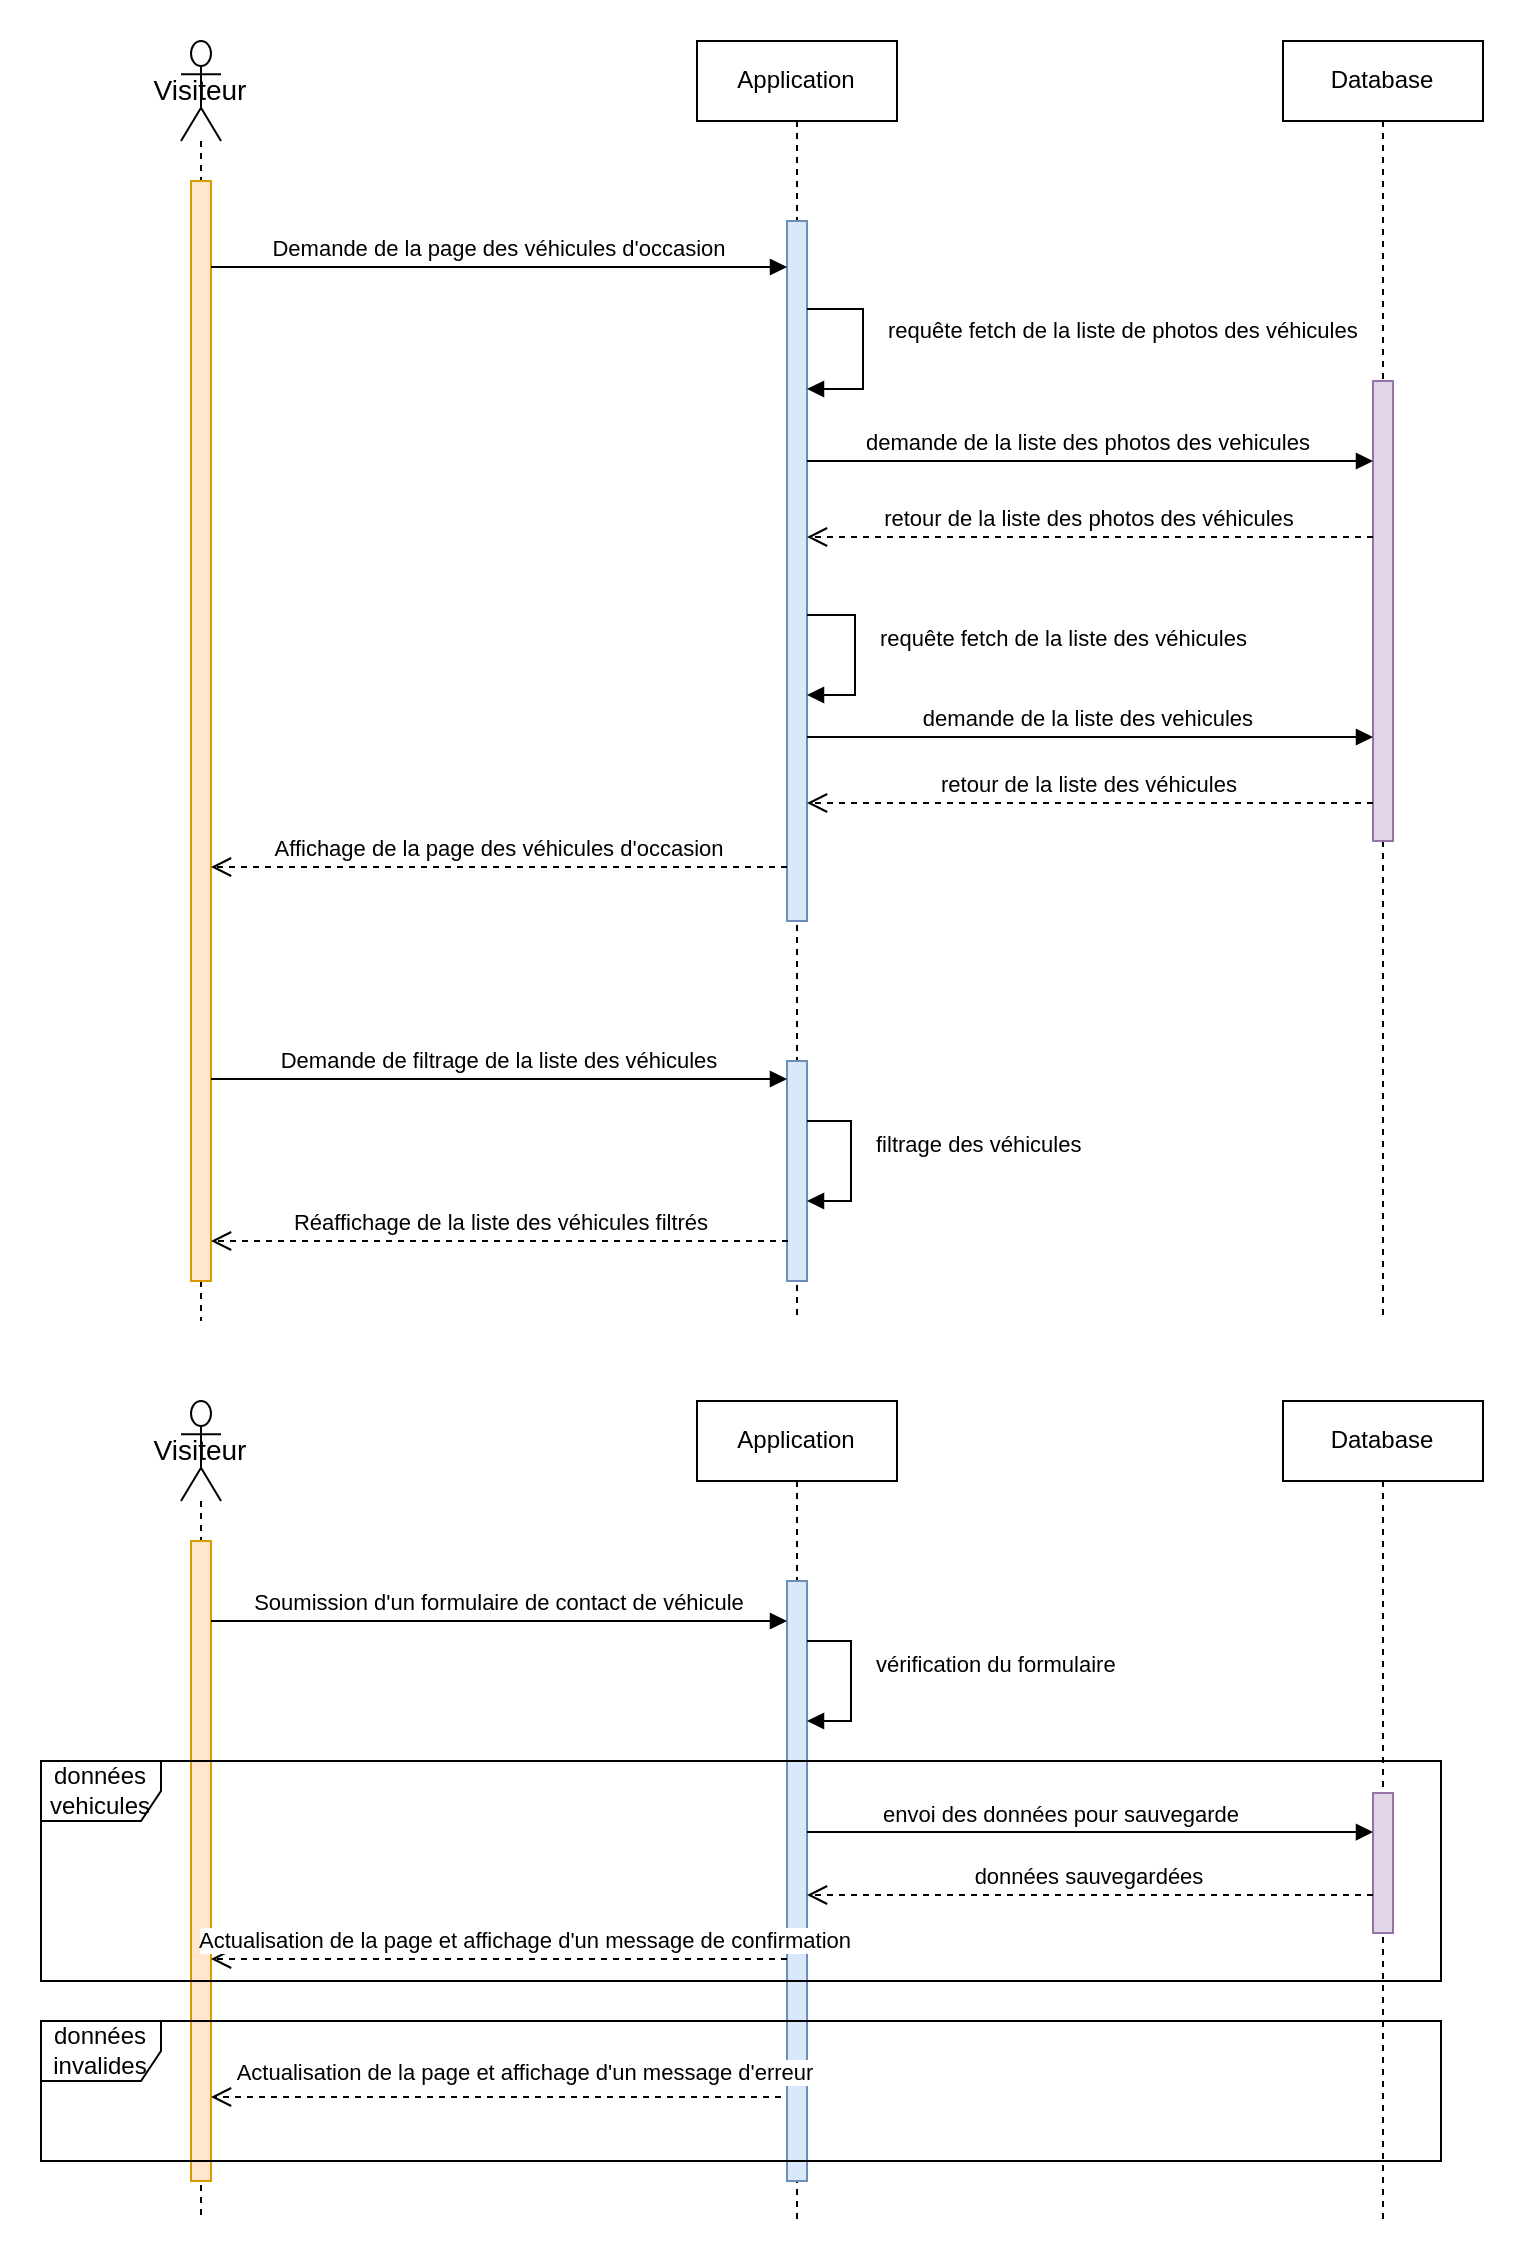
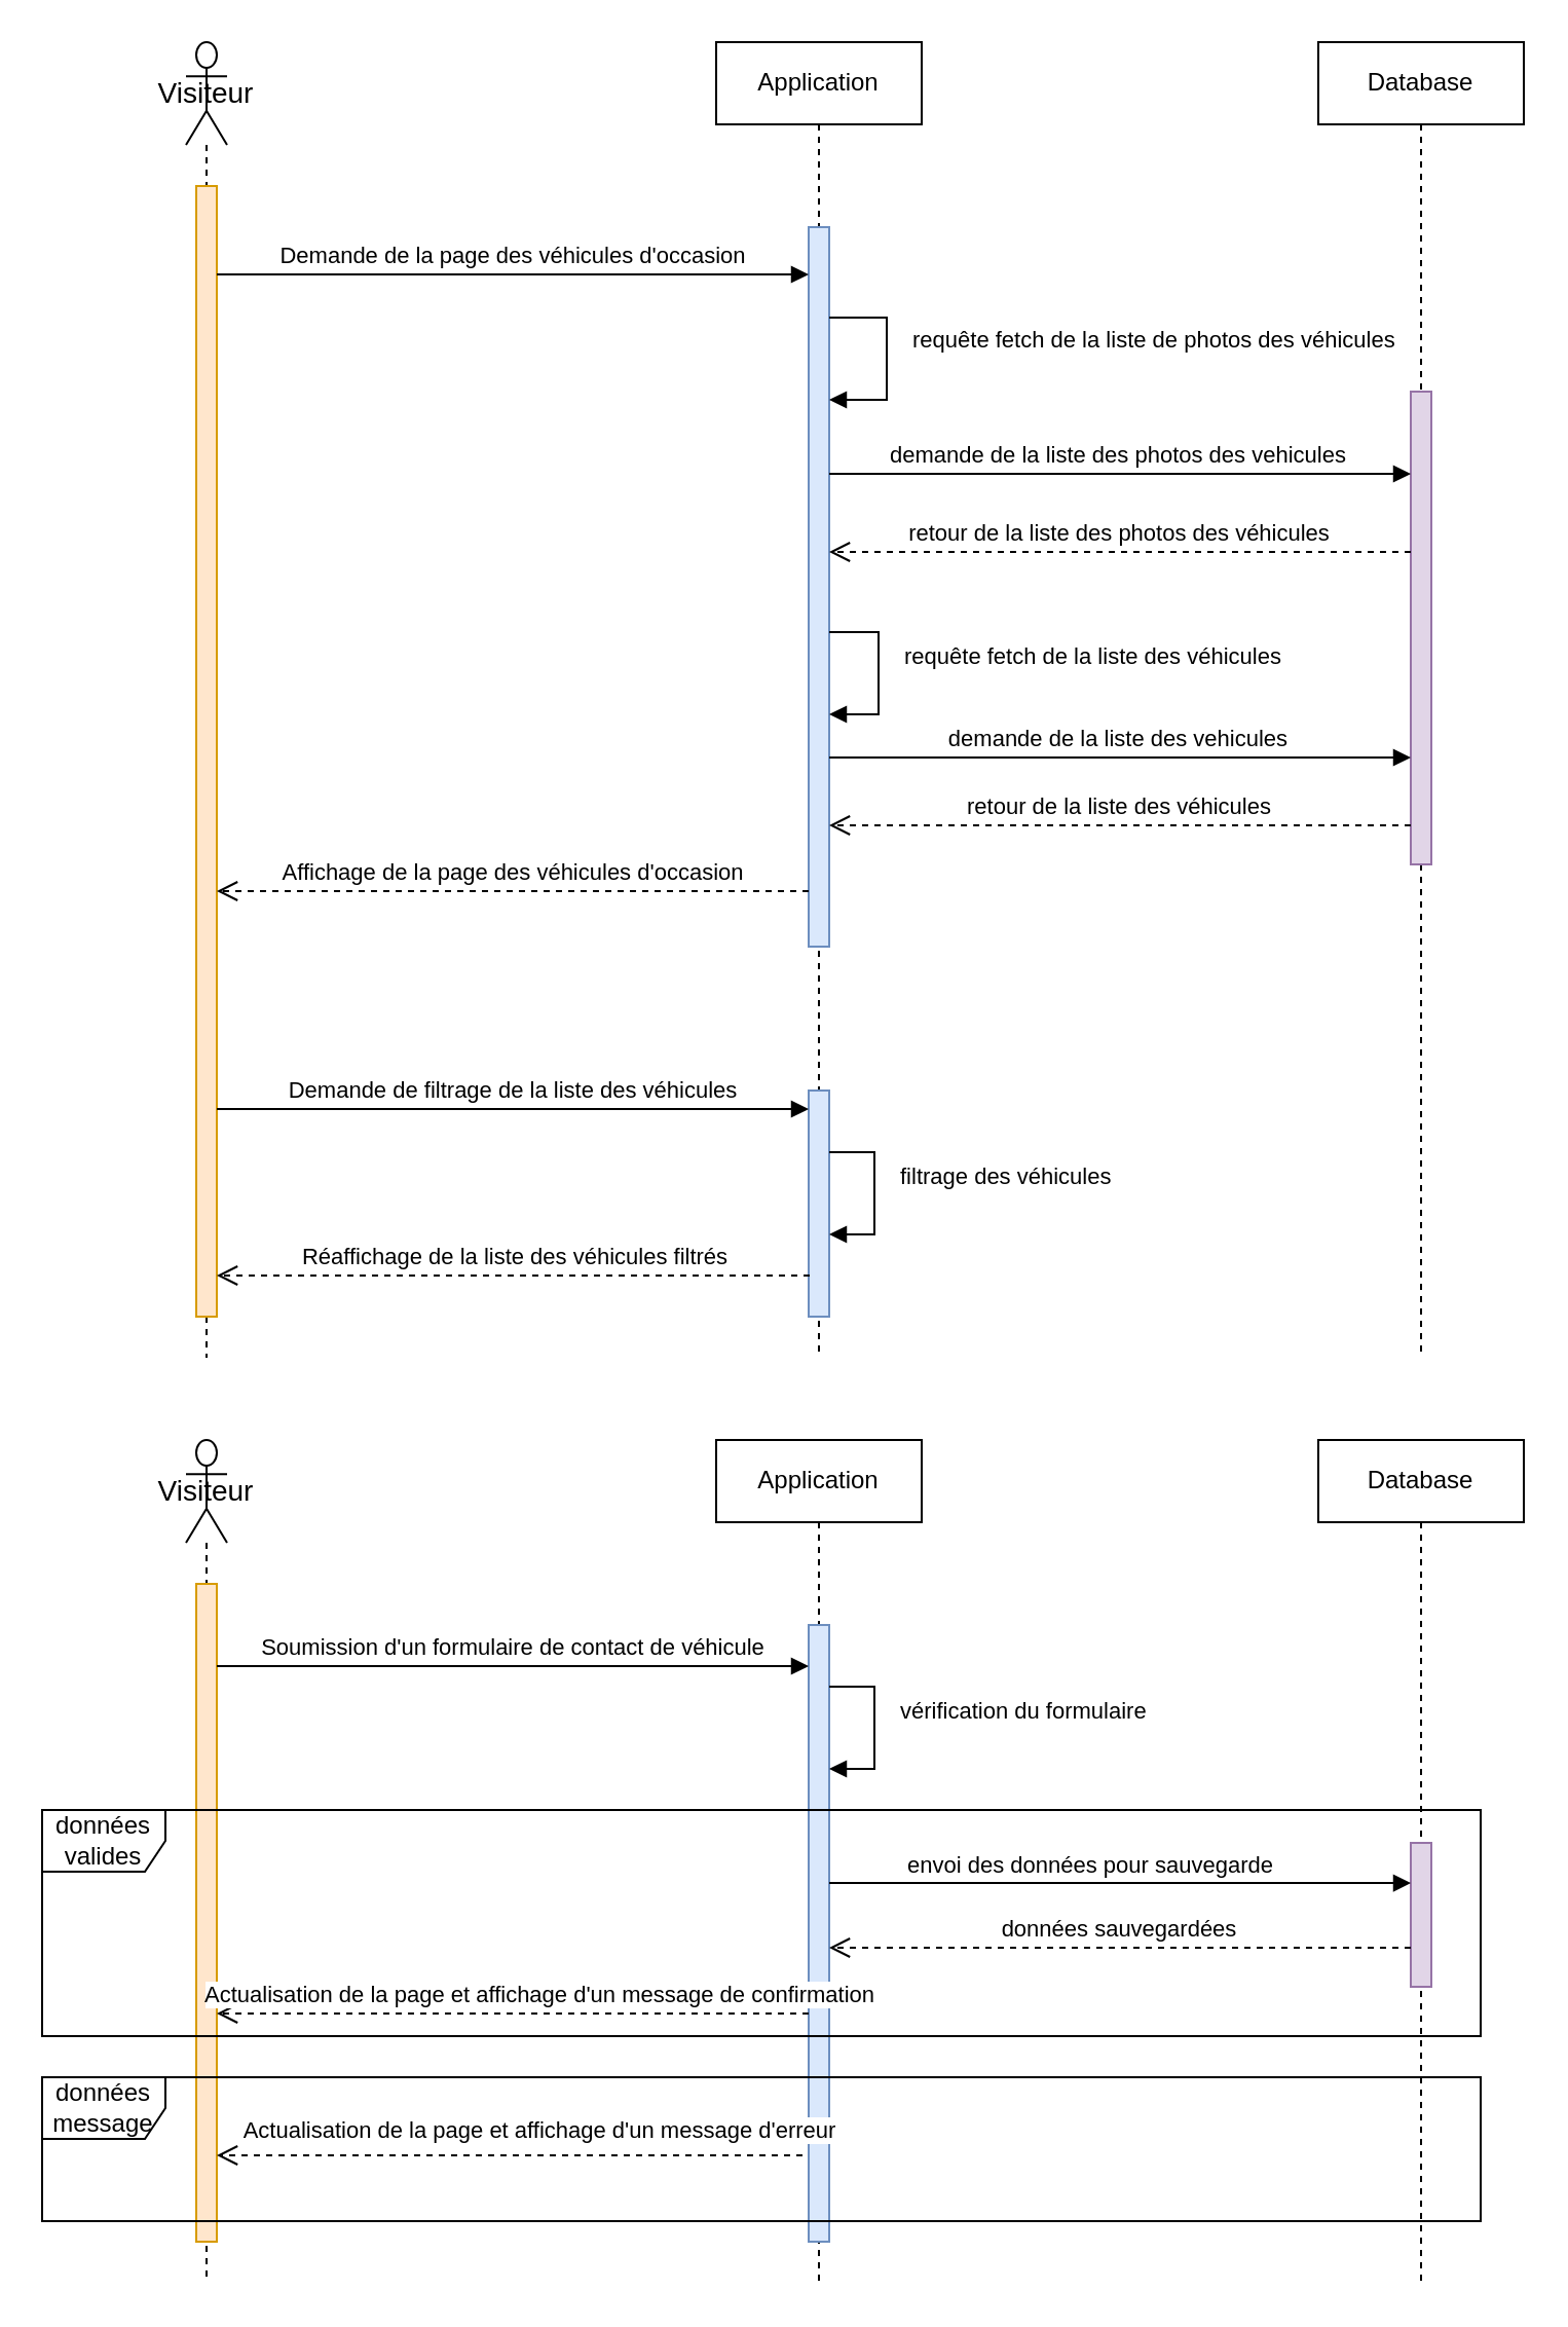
- <mxCell id="29" value="données vehicules" style="shape=umlFrame;whiteSpace=wrap;html=1;pointerEvents=0;" vertex="1" parent="1"><mxGeometry x="20" y="880" width="700" height="110" as="geometry" /></mxCell>
+ <mxCell id="29" value="données valides" style="shape=umlFrame;whiteSpace=wrap;html=1;pointerEvents=0;" vertex="1" parent="1"><mxGeometry x="20" y="880" width="700" height="110" as="geometry" /></mxCell>
- <mxCell id="32" value="données invalides" style="shape=umlFrame;whiteSpace=wrap;html=1;pointerEvents=0;" vertex="1" parent="1"><mxGeometry x="20" y="1010" width="700" height="70" as="geometry" /></mxCell>
+ <mxCell id="32" value="données message" style="shape=umlFrame;whiteSpace=wrap;html=1;pointerEvents=0;" vertex="1" parent="1"><mxGeometry x="20" y="1010" width="700" height="70" as="geometry" /></mxCell>
